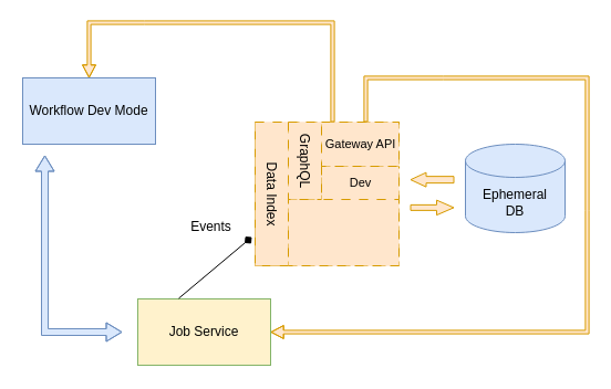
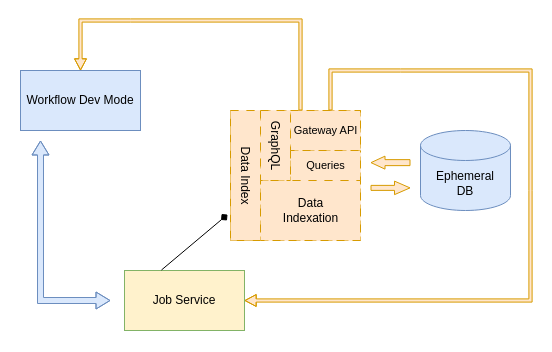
- <mxCell id="14" value="&lt;font style=&quot;font-size: 11px;&quot;&gt;Dev&lt;/font&gt;" style="text;html=1;align=center;verticalAlign=middle;resizable=0;points=[];autosize=1;dashed=1;dashPattern=8 8;" vertex="1" parent="1"><mxGeometry x="295" y="150" width="60" height="30" as="geometry" /></mxCell>
+ <mxCell id="14" value="&lt;font style=&quot;font-size: 11px;&quot;&gt;Queries&lt;/font&gt;" style="text;html=1;align=center;verticalAlign=middle;resizable=0;points=[];autosize=1;dashed=1;dashPattern=8 8;" vertex="1" parent="1"><mxGeometry x="295" y="150" width="60" height="30" as="geometry" /></mxCell>
- <mxCell id="19" value="Events" style="text;html=1;align=center;verticalAlign=middle;resizable=0;points=[];autosize=1;strokeColor=none;fillColor=none;" vertex="1" parent="1"><mxGeometry x="160" y="190" width="60" height="30" as="geometry" /></mxCell>
+ <mxCell id="15" value="Data&lt;br&gt;Indexation" style="text;html=1;align=center;verticalAlign=middle;resizable=0;points=[];autosize=1;strokeColor=none;fillColor=none;dashed=1;dashPattern=8 8;" vertex="1" parent="1"><mxGeometry x="270" y="190" width="80" height="40" as="geometry" /></mxCell>
